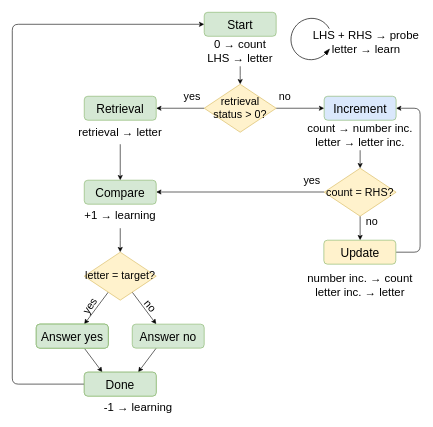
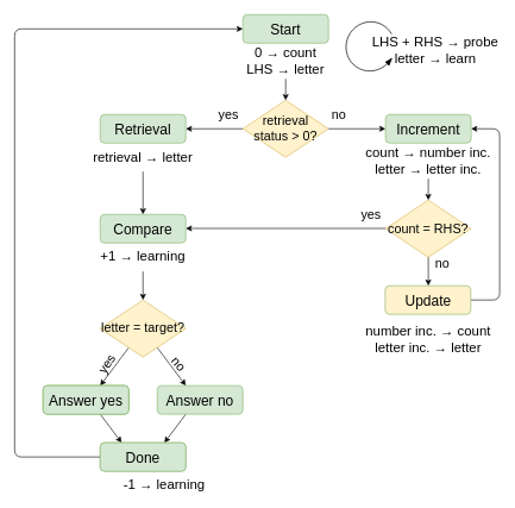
- <mxCell id="27" value="Increment" style="rounded=1;whiteSpace=wrap;html=1;fontSize=20;fillColor=#dae8fc;strokeColor=#82b366;" vertex="1" parent="1"><mxGeometry x="540" y="160" width="120" height="40" as="geometry" /></mxCell>
+ <mxCell id="27" value="Increment" style="rounded=1;whiteSpace=wrap;html=1;fontSize=20;fillColor=#d5e8d4;strokeColor=#82b366;" vertex="1" parent="1"><mxGeometry x="540" y="160" width="120" height="40" as="geometry" /></mxCell>
